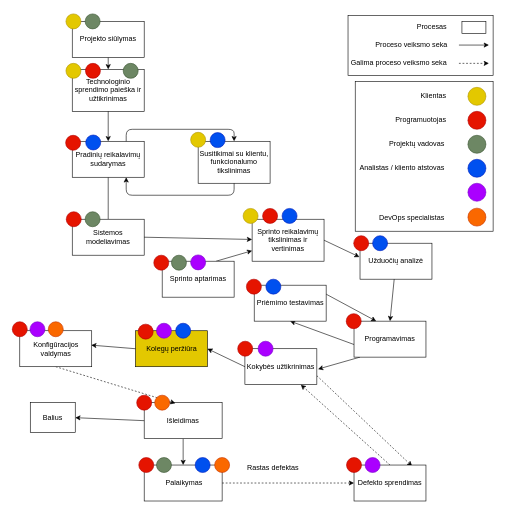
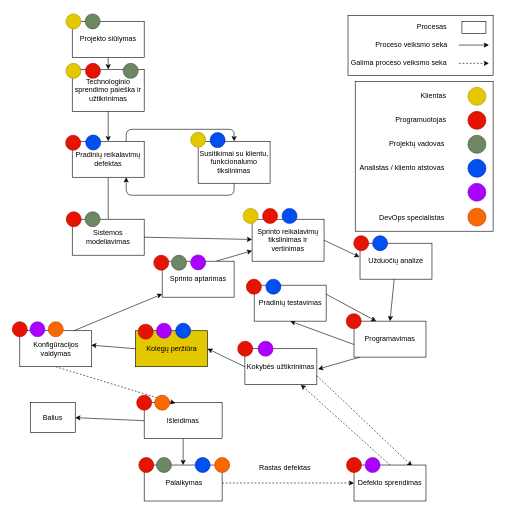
- <mxCell id="4" value="Pradinių reikalavimų sudarymas" style="rounded=0;whiteSpace=wrap;html=1;" parent="1" vertex="1"><mxGeometry x="120" y="235" width="120" height="60" as="geometry" /></mxCell>
+ <mxCell id="4" value="Pradinių reikalavimų defektas" style="rounded=0;whiteSpace=wrap;html=1;" parent="1" vertex="1"><mxGeometry x="120" y="235" width="120" height="60" as="geometry" /></mxCell>
- <mxCell id="71" value="Priėmimo testavimas" style="rounded=0;whiteSpace=wrap;html=1;" parent="1" vertex="1"><mxGeometry x="423.5" y="475" width="120" height="60" as="geometry" /></mxCell>
+ <mxCell id="71" value="Pradinių testavimas" style="rounded=0;whiteSpace=wrap;html=1;" parent="1" vertex="1"><mxGeometry x="423.5" y="475" width="120" height="60" as="geometry" /></mxCell>
+ <mxCell id="30" style="rounded=0;orthogonalLoop=1;jettySize=auto;html=1;exitX=0.75;exitY=0;exitDx=0;exitDy=0;" parent="1" source="32" target="34" edge="1"><mxGeometry relative="1" as="geometry" /></mxCell>
- <mxCell id="29" value="Rastas defektas" style="text;html=1;resizable=0;points=[];autosize=1;align=left;verticalAlign=top;spacingTop=-4;" parent="1" vertex="1"><mxGeometry x="410" y="770" width="100" height="20" as="geometry" /></mxCell>
+ <mxCell id="29" value="Rastas defektas" style="text;html=1;resizable=0;points=[];autosize=1;align=left;verticalAlign=top;spacingTop=-4;" parent="1" vertex="1"><mxGeometry x="430" y="770" width="100" height="20" as="geometry" /></mxCell>
